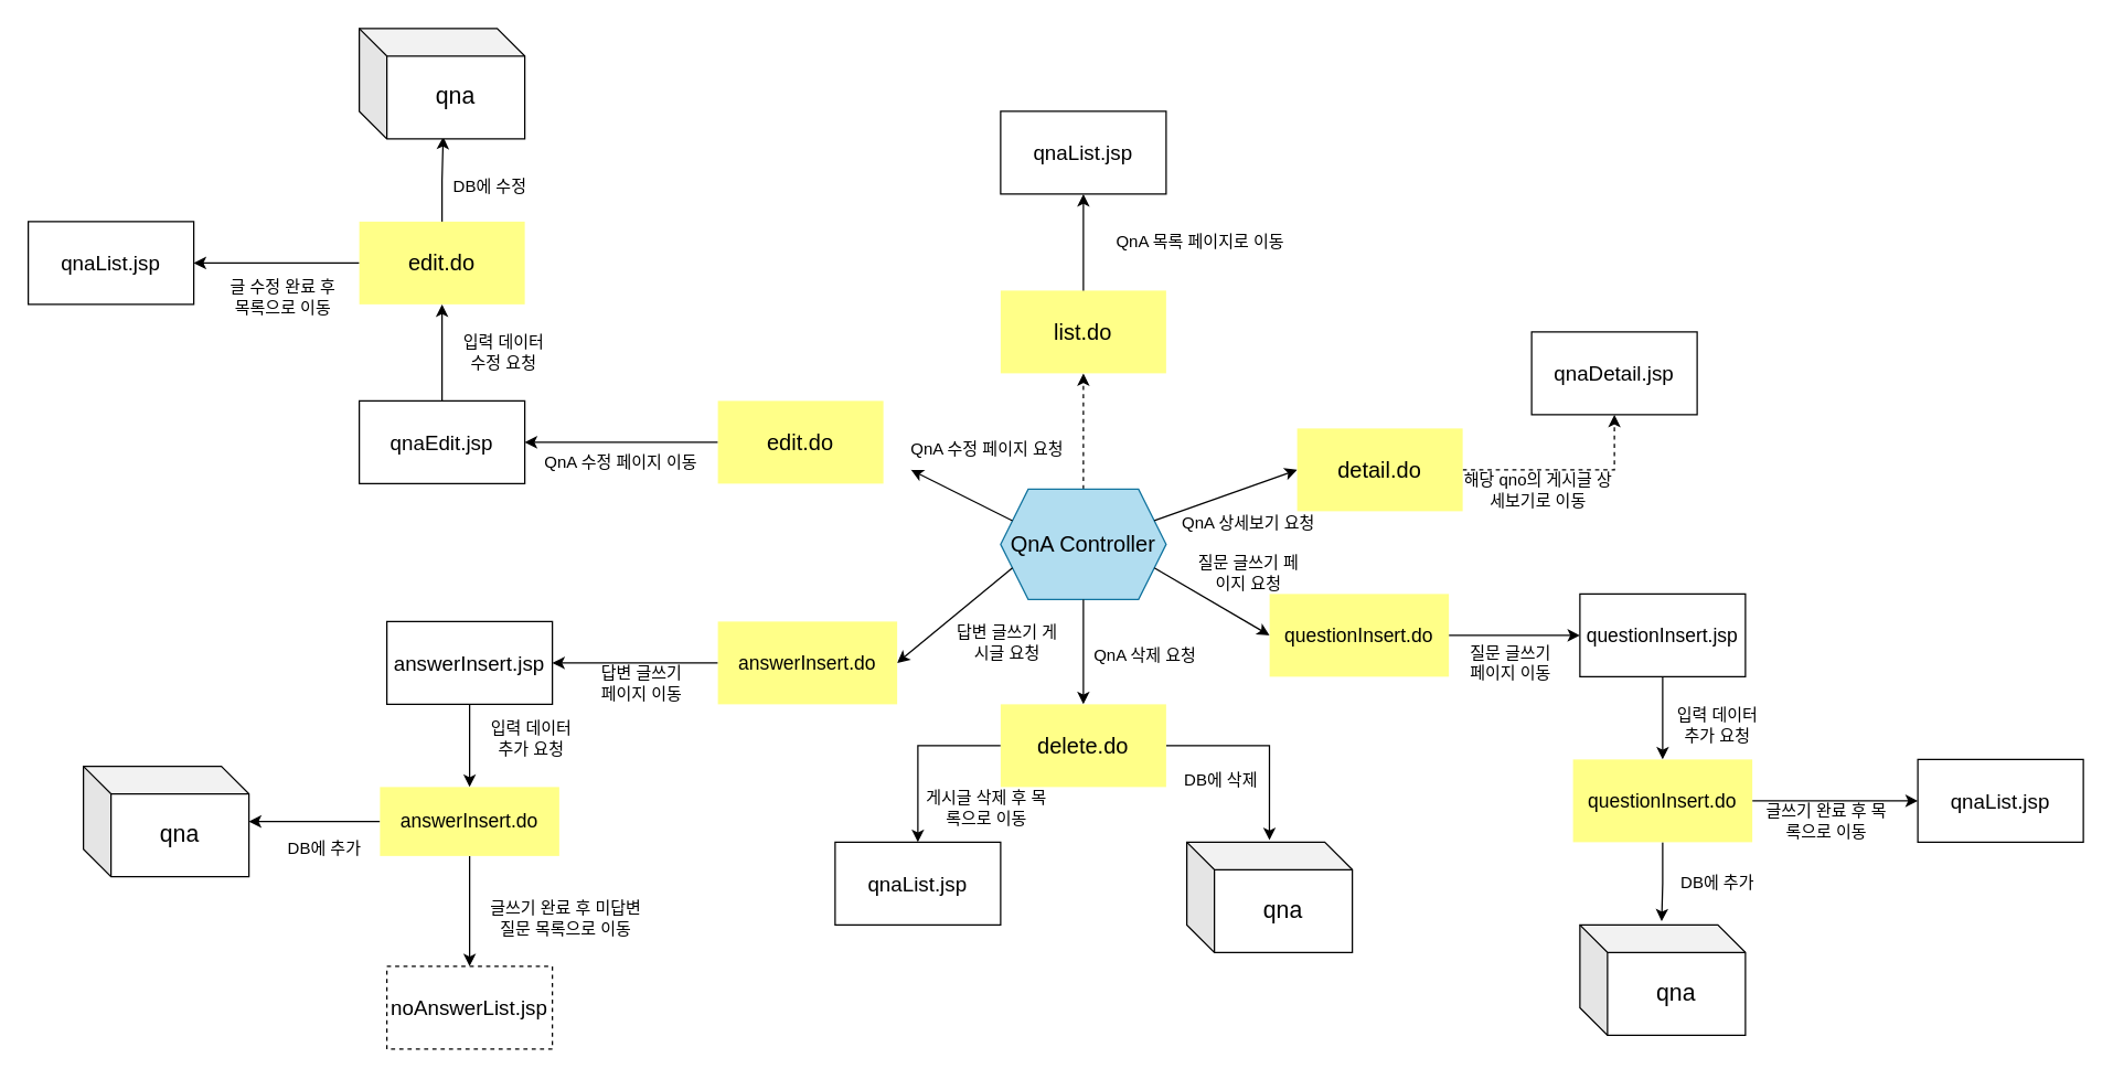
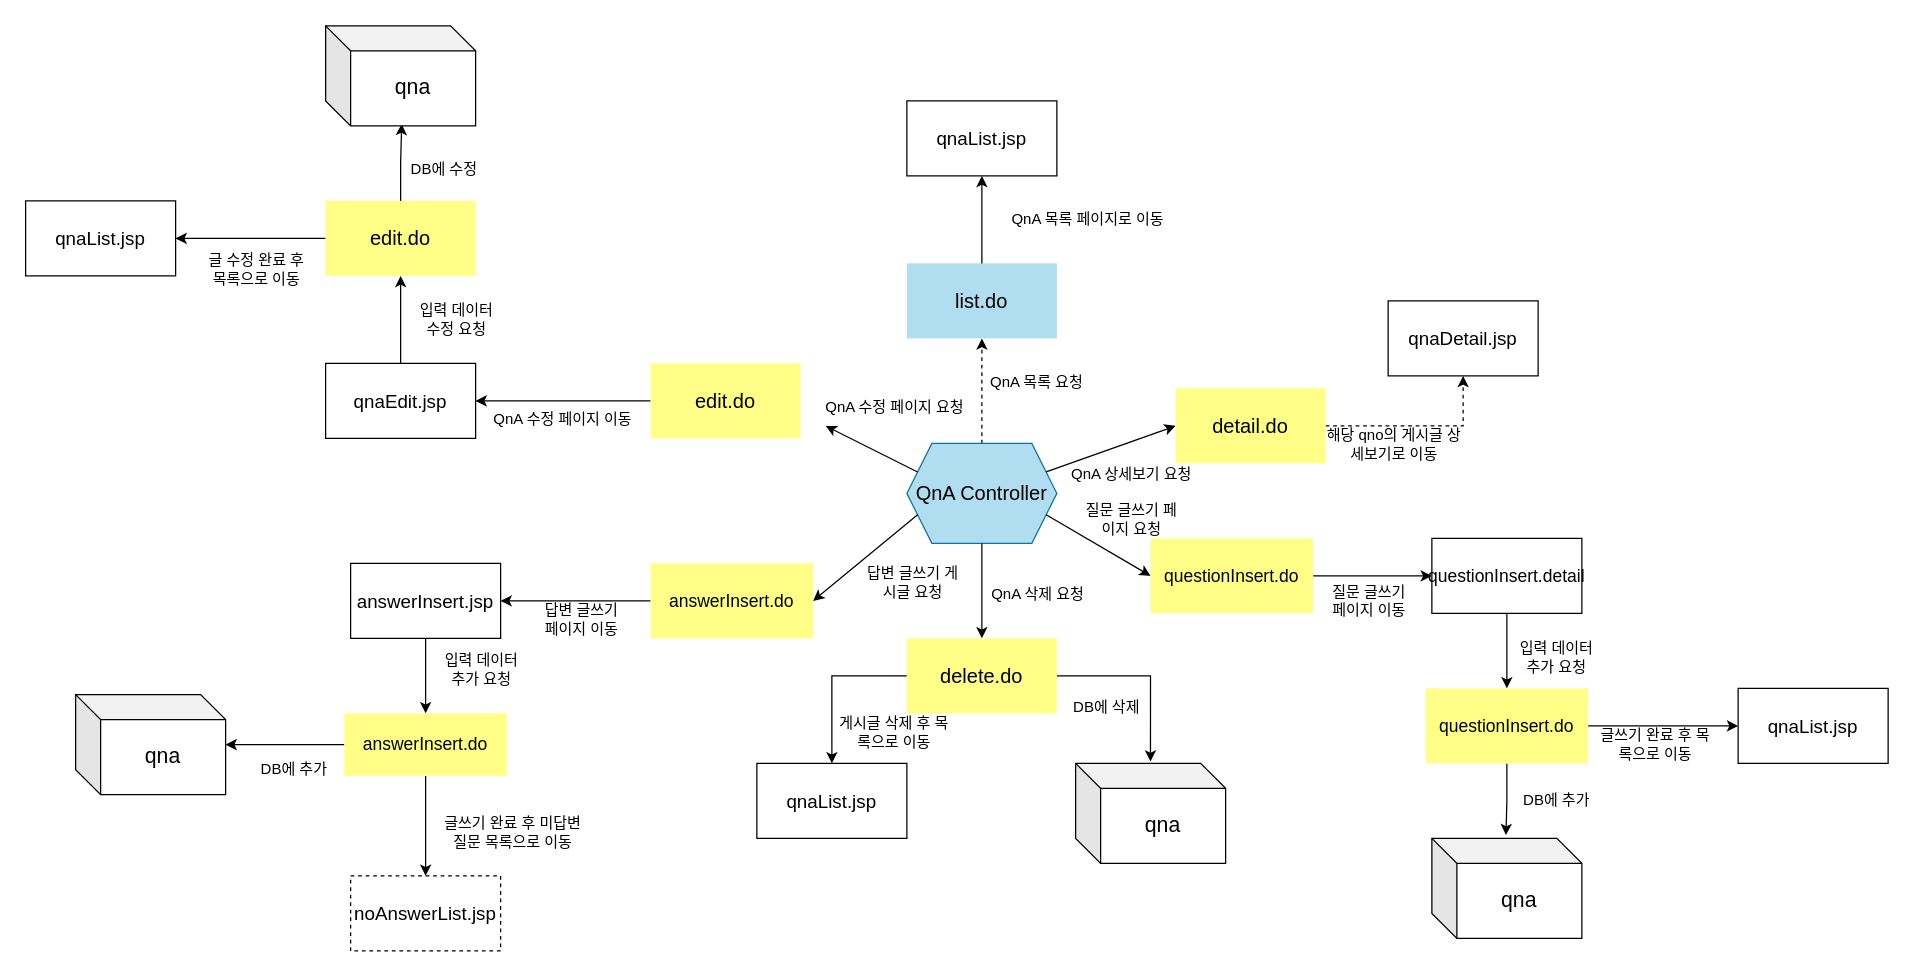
- <mxCell id="9" value="&lt;font style=&quot;font-size: 16px;&quot;&gt;list.do&lt;/font&gt;" style="rounded=0;whiteSpace=wrap;html=1;fillColor=#ffff88;strokeColor=none;" vertex="1" parent="1"><mxGeometry x="725" y="210" width="120" height="60" as="geometry" /></mxCell>
+ <mxCell id="9" value="&lt;font style=&quot;font-size: 16px;&quot;&gt;list.do&lt;/font&gt;" style="rounded=0;whiteSpace=wrap;html=1;fillColor=#b1ddf0;strokeColor=none;" vertex="1" parent="1"><mxGeometry x="725" y="210" width="120" height="60" as="geometry" /></mxCell>
+ <mxCell id="31" value="QnA 목록 요청" style="text;html=1;strokeColor=none;fillColor=none;align=left;verticalAlign=middle;whiteSpace=wrap;rounded=0;" vertex="1" parent="1"><mxGeometry x="790" y="290" width="140" height="30" as="geometry" /></mxCell>
- <mxCell id="24" value="&lt;font style=&quot;font-size: 14px;&quot;&gt;questionInsert.jsp&lt;/font&gt;" style="rounded=0;whiteSpace=wrap;html=1;" vertex="1" parent="1"><mxGeometry x="1145" y="430" width="120" height="60" as="geometry" /></mxCell>
+ <mxCell id="24" value="&lt;font style=&quot;font-size: 14px;&quot;&gt;questionInsert.detail&lt;/font&gt;" style="rounded=0;whiteSpace=wrap;html=1;" vertex="1" parent="1"><mxGeometry x="1145" y="430" width="120" height="60" as="geometry" /></mxCell>
